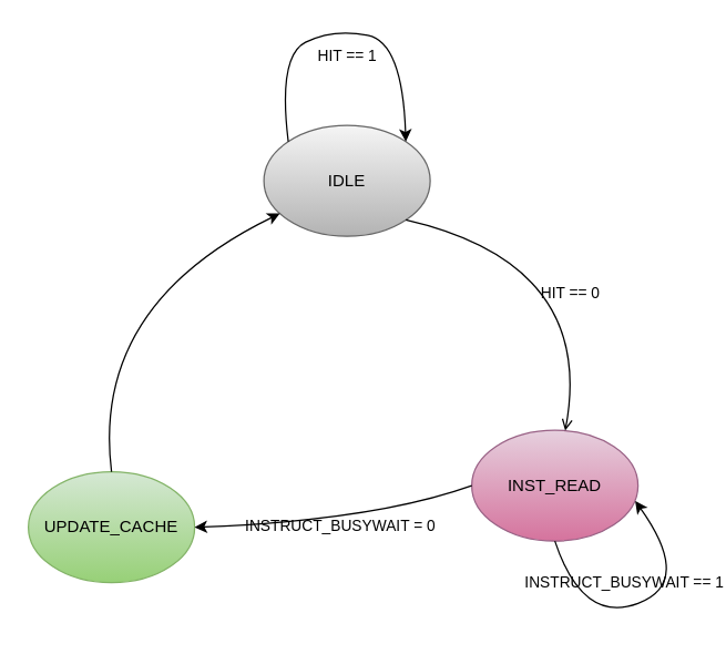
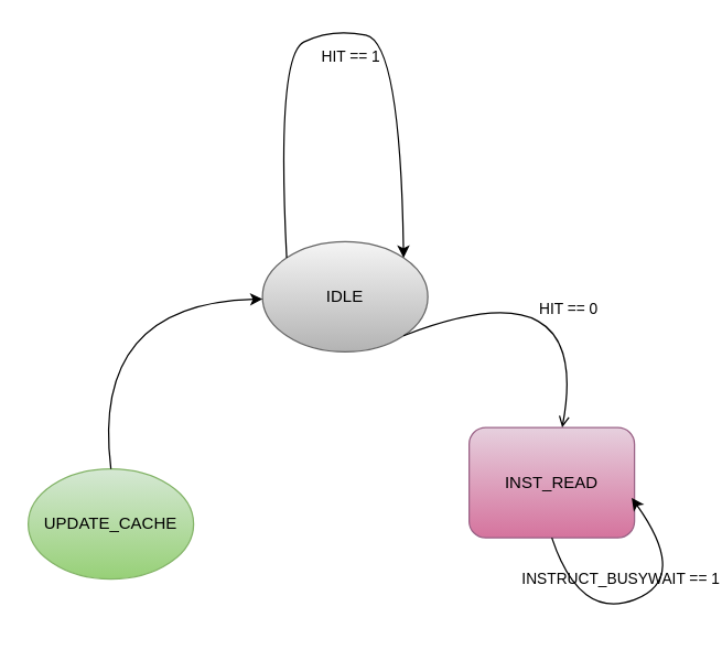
- <mxCell id="2" value="IDLE" style="ellipse;whiteSpace=wrap;html=1;labelBackgroundColor=none;fillColor=#f5f5f5;strokeColor=#666666;gradientColor=#b3b3b3;" parent="1" vertex="1"><mxGeometry x="190" y="90" width="120" height="80" as="geometry" /></mxCell>
+ <mxCell id="2" value="IDLE" style="ellipse;whiteSpace=wrap;html=1;labelBackgroundColor=none;fillColor=#f5f5f5;strokeColor=#666666;gradientColor=#b3b3b3;" parent="1" vertex="1"><mxGeometry x="190" y="175" width="120" height="80" as="geometry" /></mxCell>
- <mxCell id="3" value="INST_READ" style="ellipse;whiteSpace=wrap;html=1;fillColor=#e6d0de;gradientColor=#d5739d;strokeColor=#996185;" parent="1" vertex="1"><mxGeometry x="340" y="310" width="120" height="80" as="geometry" /></mxCell>
+ <mxCell id="3" value="INST_READ" style="whiteSpace=wrap;html=1;fillColor=#e6d0de;gradientColor=#d5739d;strokeColor=#996185;rounded=1;" parent="1" vertex="1"><mxGeometry x="340" y="310" width="120" height="80" as="geometry" /></mxCell>
- <mxCell id="6" value="" style="curved=1;endArrow=classic;html=1;rounded=0;labelBackgroundColor=none;entryX=1;entryY=0.5;entryDx=0;entryDy=0;exitX=0;exitY=0.5;exitDx=0;exitDy=0;" parent="1" source="3" target="4" edge="1"><mxGeometry width="50" height="50" relative="1" as="geometry"><mxPoint x="220" y="375" as="sourcePoint" /><mxPoint x="270" y="325" as="targetPoint" /><Array as="points"><mxPoint x="270" y="375" /></Array></mxGeometry></mxCell>
- <mxCell id="7" value="INSTRUCT_BUSYWAIT = 0" style="edgeLabel;html=1;align=center;verticalAlign=middle;resizable=0;points=[];labelBackgroundColor=none;" parent="6" vertex="1" connectable="0"><mxGeometry x="0.088" y="-5" relative="1" as="geometry"><mxPoint x="11" y="7" as="offset" /></mxGeometry></mxCell>
